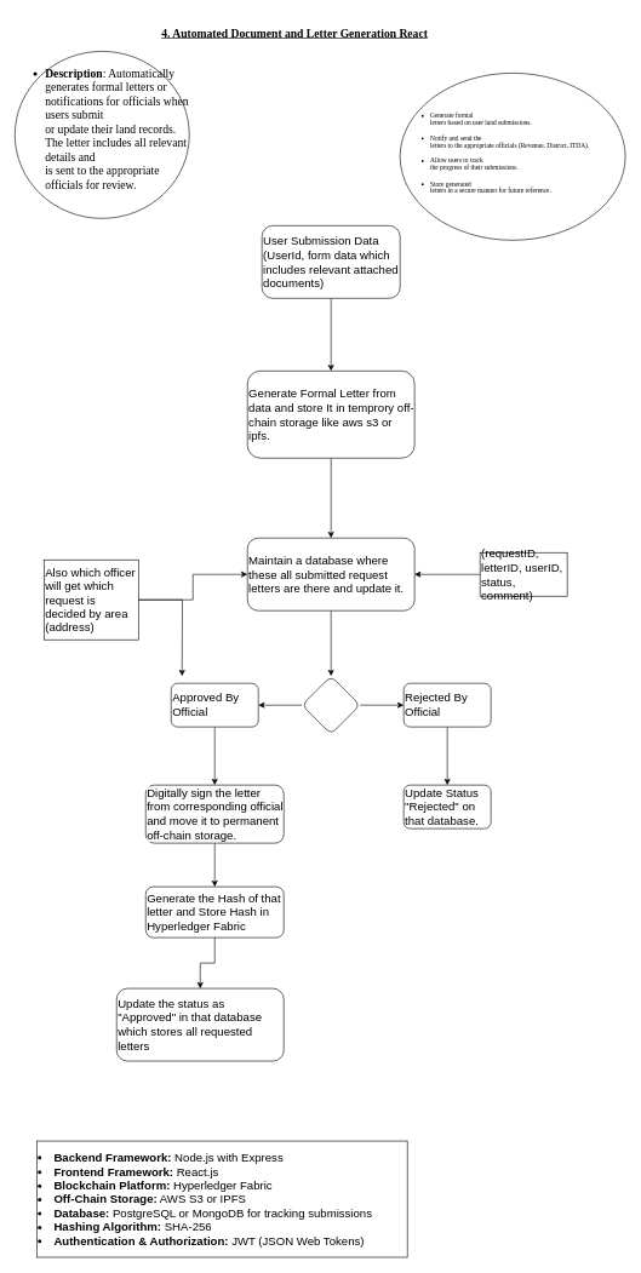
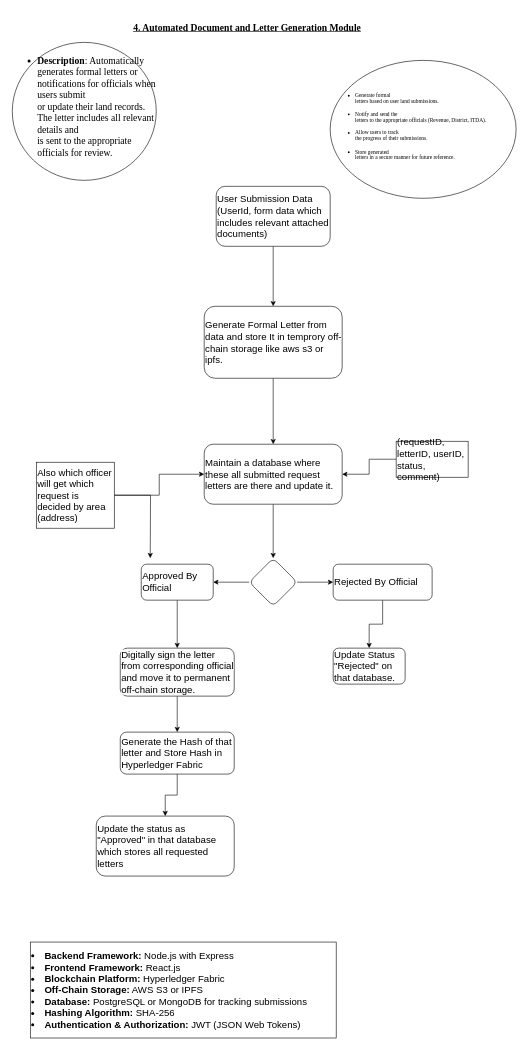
- <mxCell id="26" value="&lt;h1 style=&quot;font-size: 16px;&quot;&gt;&lt;b style=&quot;font-size: 16px;&quot;&gt;&lt;span style=&quot;font-size: 16px; line-height: 107%; font-family: &amp;quot;Times New Roman&amp;quot;, serif; vertical-align: baseline;&quot;&gt;&lt;u style=&quot;font-size: 16px;&quot;&gt;4. Automated Document and Letter Generation React&lt;/u&gt;&lt;/span&gt;&lt;/b&gt;&lt;/h1&gt;" style="text;html=1;align=left;verticalAlign=middle;resizable=0;points=[];autosize=1;strokeColor=none;fillColor=none;fontSize=16;" parent="1" vertex="1"><mxGeometry x="220" y="20" width="400" height="50" as="geometry" /></mxCell>
+ <mxCell id="26" value="&lt;h1 style=&quot;font-size: 16px;&quot;&gt;&lt;b style=&quot;font-size: 16px;&quot;&gt;&lt;span style=&quot;font-size: 16px; line-height: 107%; font-family: &amp;quot;Times New Roman&amp;quot;, serif; vertical-align: baseline;&quot;&gt;&lt;u style=&quot;font-size: 16px;&quot;&gt;4. Automated Document and Letter Generation Module&lt;/u&gt;&lt;/span&gt;&lt;/b&gt;&lt;/h1&gt;" style="text;html=1;align=left;verticalAlign=middle;resizable=0;points=[];autosize=1;strokeColor=none;fillColor=none;fontSize=16;" parent="1" vertex="1"><mxGeometry x="220" y="20" width="400" height="50" as="geometry" /></mxCell>
- <mxCell id="22" value="(requestID, letterID, userID, status, comment)" style="rounded=0;whiteSpace=wrap;html=1;fontSize=16;align=left;verticalAlign=middle;" parent="1" vertex="1"><mxGeometry x="660" y="760" width="120" height="60" as="geometry" /></mxCell>
+ <mxCell id="22" value="(requestID, letterID, userID, status, comment)" style="rounded=0;whiteSpace=wrap;html=1;fontSize=16;align=left;verticalAlign=middle;" parent="1" vertex="1"><mxGeometry x="660" y="735" width="120" height="60" as="geometry" /></mxCell>
- <mxCell id="14" value="Rejected By Official" style="whiteSpace=wrap;html=1;rounded=1;fontSize=16;align=left;verticalAlign=middle;" parent="1" vertex="1"><mxGeometry x="555" y="940" width="120" height="60" as="geometry" /></mxCell>
+ <mxCell id="14" value="Rejected By Official" style="whiteSpace=wrap;html=1;rounded=1;fontSize=16;align=left;verticalAlign=middle;" parent="1" vertex="1"><mxGeometry x="555" y="940" width="165" height="60" as="geometry" /></mxCell>
